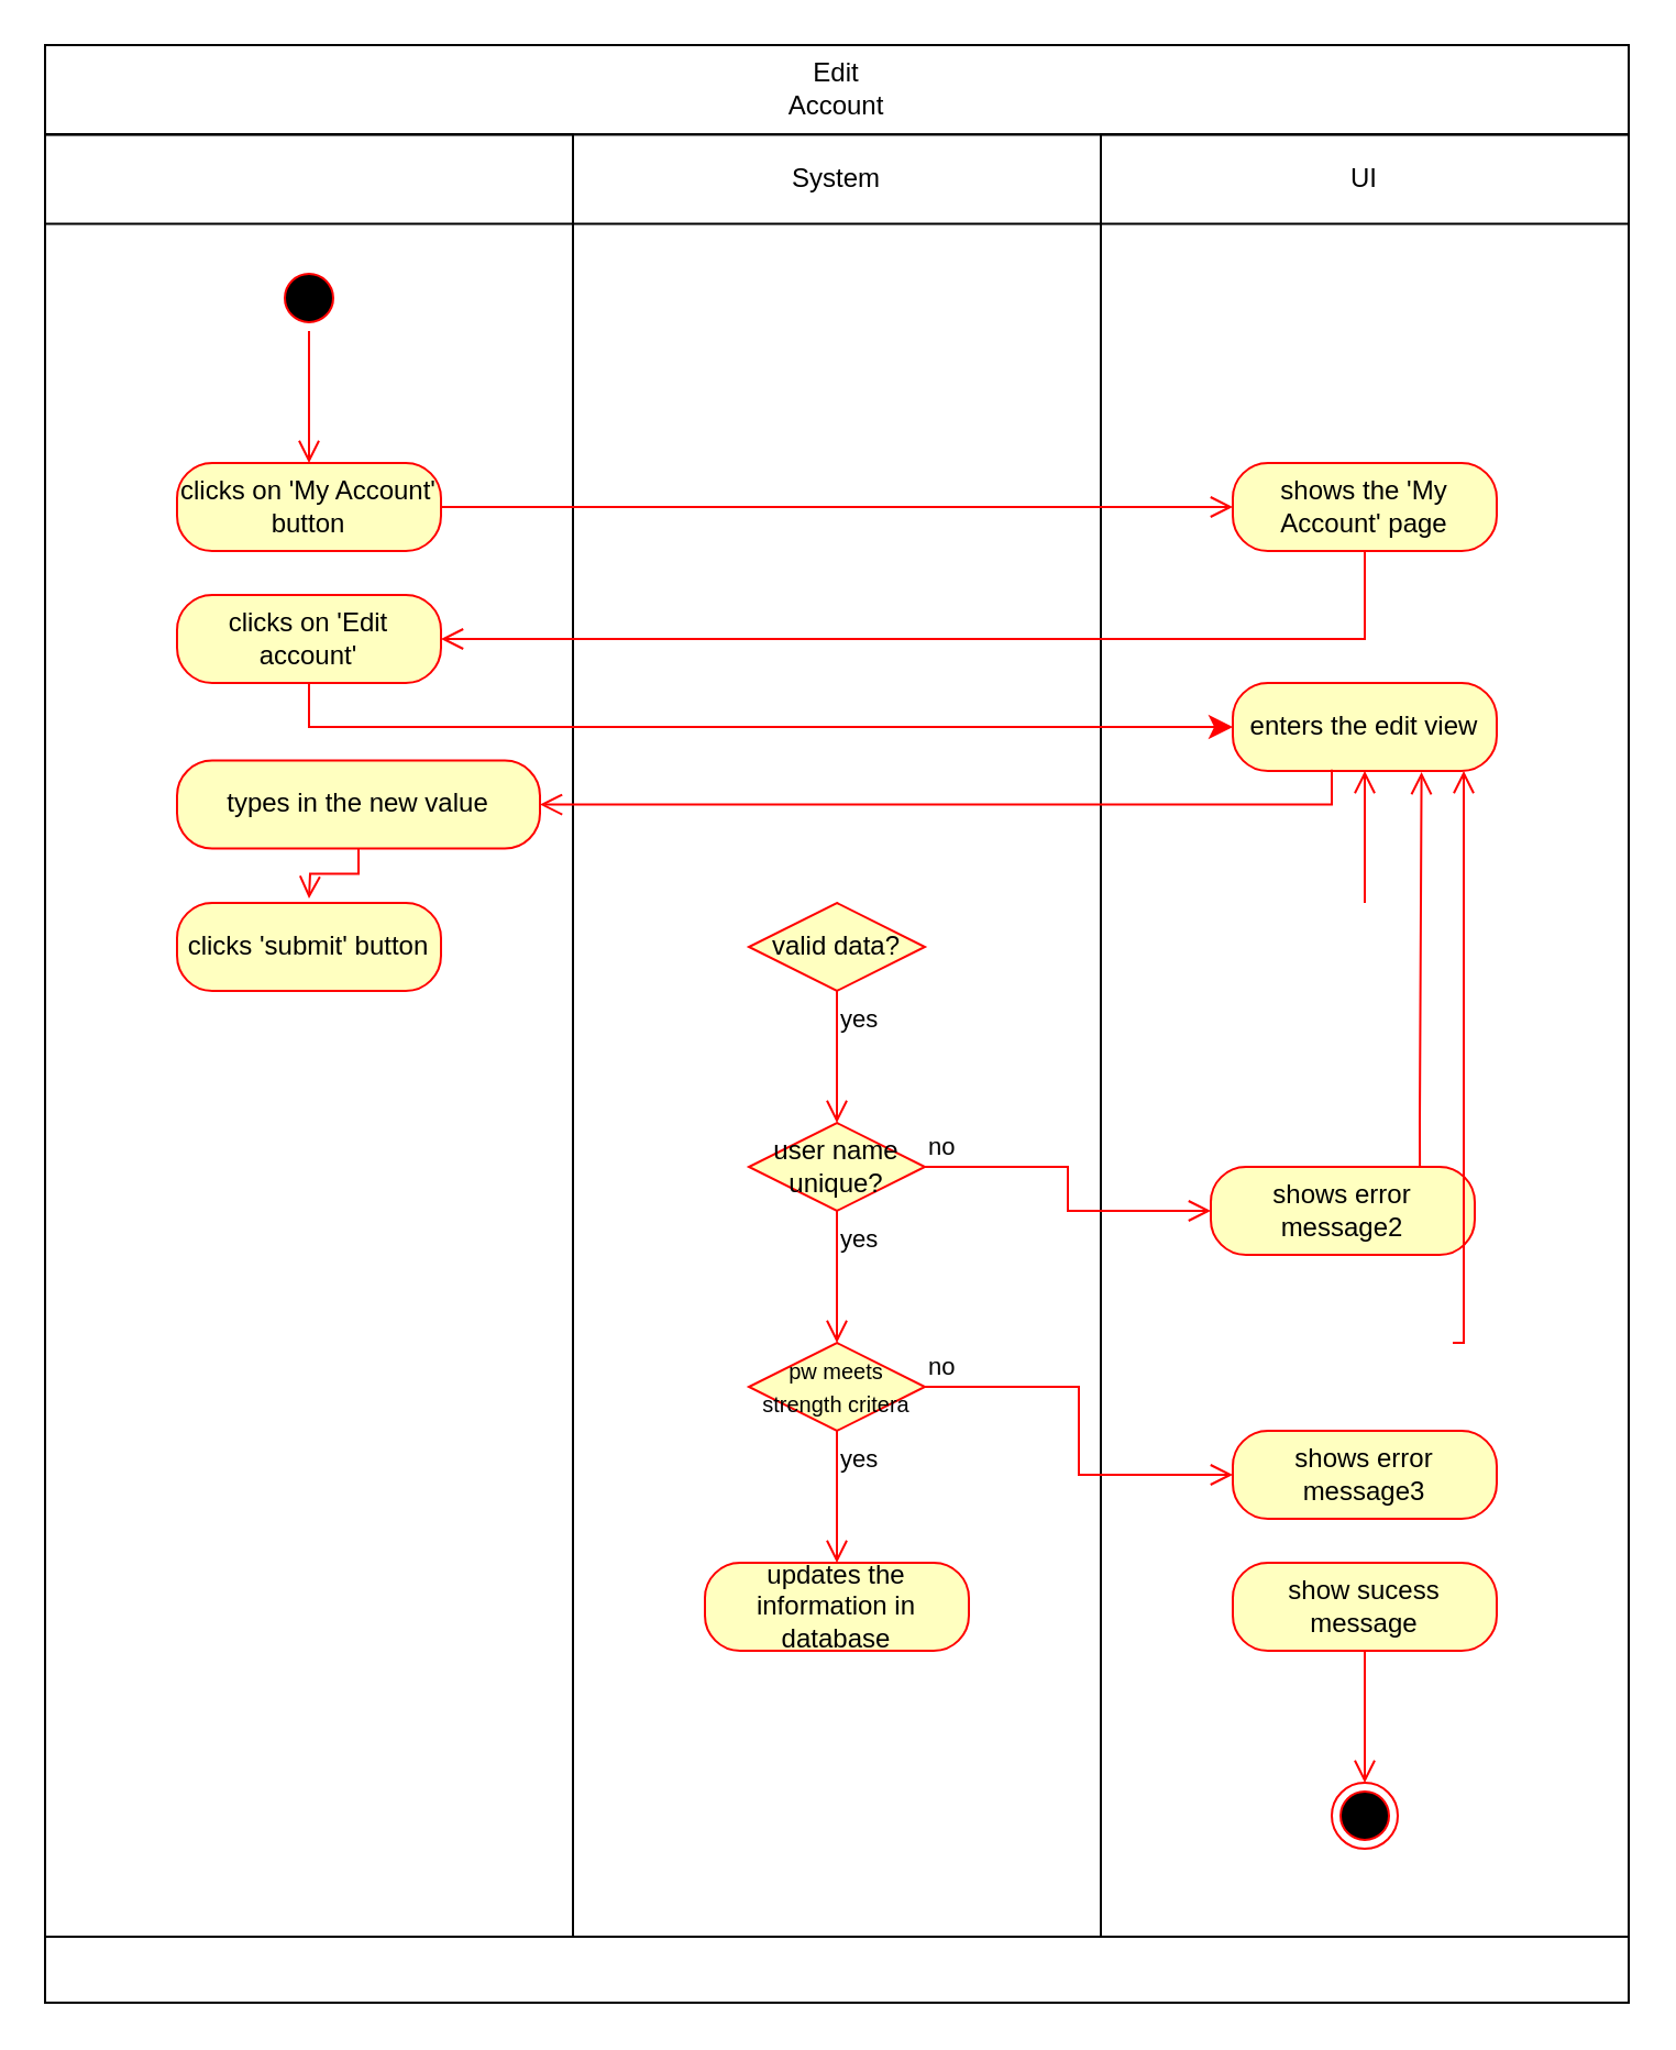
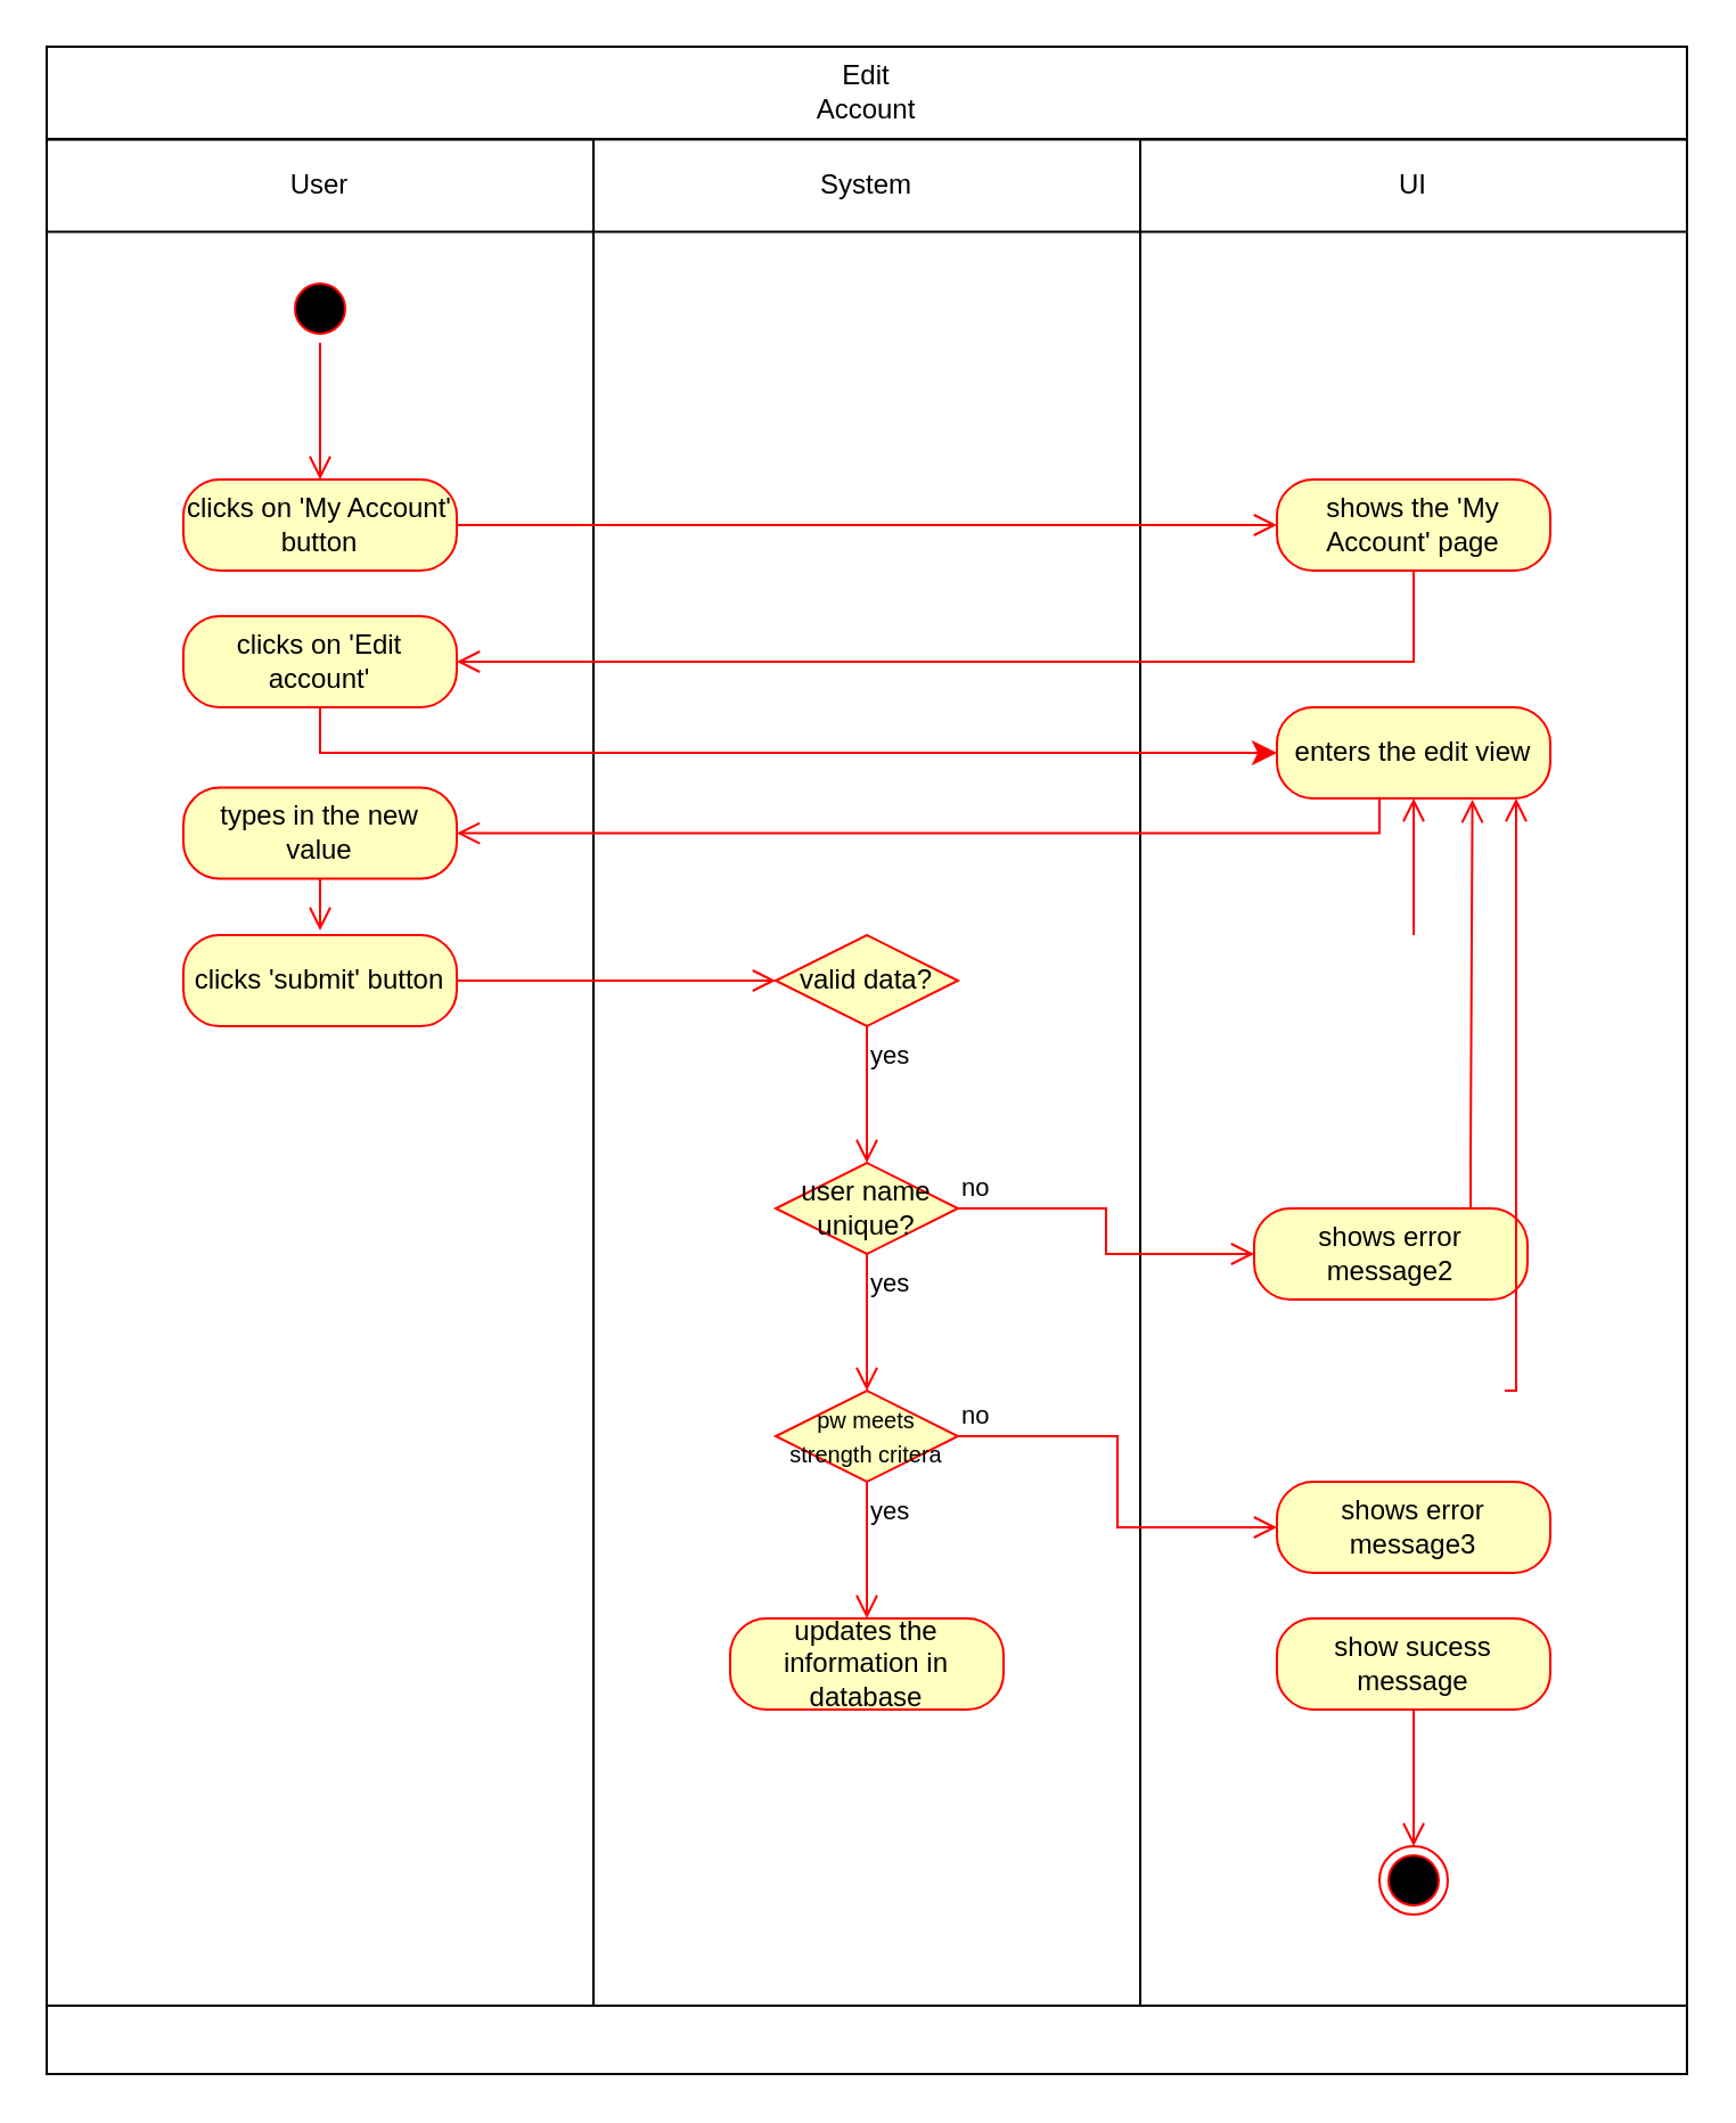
+ <mxCell id="10" value="User" style="text;html=1;align=center;verticalAlign=middle;whiteSpace=wrap;rounded=0;" parent="6" vertex="1"><mxGeometry x="90" y="45.703" width="60" height="30.469" as="geometry" /></mxCell>
- <mxCell id="22" value="types in the new value" style="rounded=1;whiteSpace=wrap;html=1;arcSize=40;fontColor=#000000;fillColor=#ffffc0;strokeColor=#ff0000;" parent="2" vertex="1"><mxGeometry x="60" y="325.31" width="165" height="40" as="geometry" /></mxCell>
+ <mxCell id="22" value="types in the new value" style="rounded=1;whiteSpace=wrap;html=1;arcSize=40;fontColor=#000000;fillColor=#ffffc0;strokeColor=#ff0000;" parent="2" vertex="1"><mxGeometry x="60" y="325.31" width="120" height="40" as="geometry" /></mxCell>
+ <mxCell id="27" value="" style="edgeStyle=orthogonalEdgeStyle;html=1;verticalAlign=bottom;endArrow=open;endSize=8;strokeColor=#ff0000;rounded=0;exitX=1;exitY=0.5;exitDx=0;exitDy=0;entryX=0;entryY=0.5;entryDx=0;entryDy=0;" parent="2" source="24" target="25" edge="1"><mxGeometry relative="1" as="geometry"><mxPoint x="550" y="220" as="targetPoint" /><mxPoint x="190" y="220" as="sourcePoint" /></mxGeometry></mxCell>
